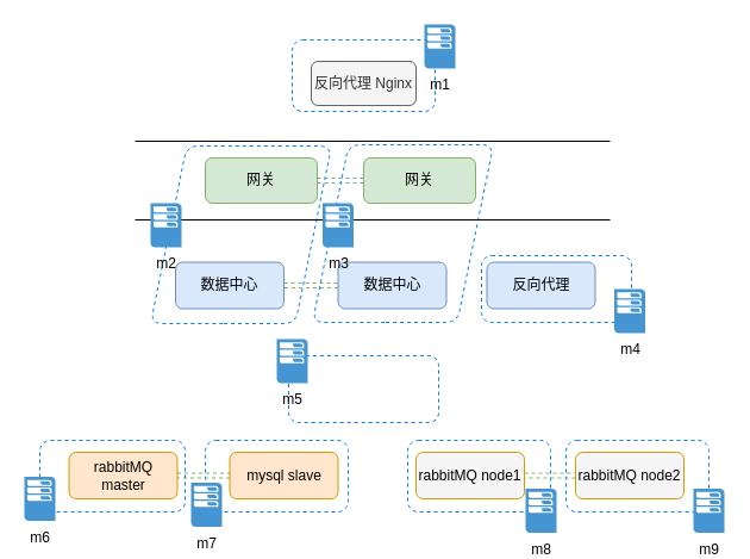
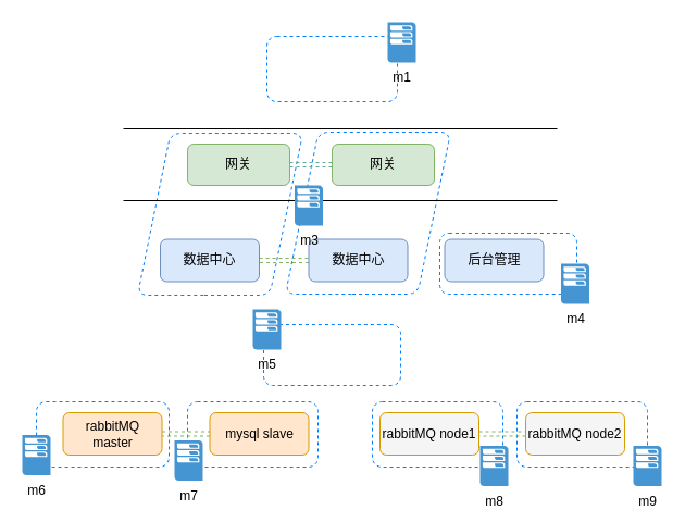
- <mxCell id="10" value="反向代理 Nginx" style="rounded=1;whiteSpace=wrap;html=1;fillColor=#f5f5f5;strokeColor=#666666;fontColor=#333333;" vertex="1" parent="1"><mxGeometry x="261" y="51" width="88" height="37" as="geometry" /></mxCell>
- <mxCell id="32" value="m2" style="shadow=0;dashed=0;html=1;strokeColor=none;fillColor=#4495D1;labelPosition=center;verticalLabelPosition=bottom;verticalAlign=top;align=center;outlineConnect=0;shape=mxgraph.veeam.2d.esx_esxi;" vertex="1" parent="1"><mxGeometry x="126" y="170" width="26" height="37" as="geometry" /></mxCell>
- <mxCell id="18" value="反向代理&lt;br&gt;" style="rounded=1;whiteSpace=wrap;html=1;fillColor=#dae8fc;strokeColor=#6c8ebf;" vertex="1" parent="1"><mxGeometry x="408.5" y="219.5" width="91" height="39" as="geometry" /></mxCell>
+ <mxCell id="18" value="后台管理&lt;br&gt;" style="rounded=1;whiteSpace=wrap;html=1;fillColor=#dae8fc;strokeColor=#6c8ebf;" vertex="1" parent="1"><mxGeometry x="408.5" y="219.5" width="91" height="39" as="geometry" /></mxCell>
